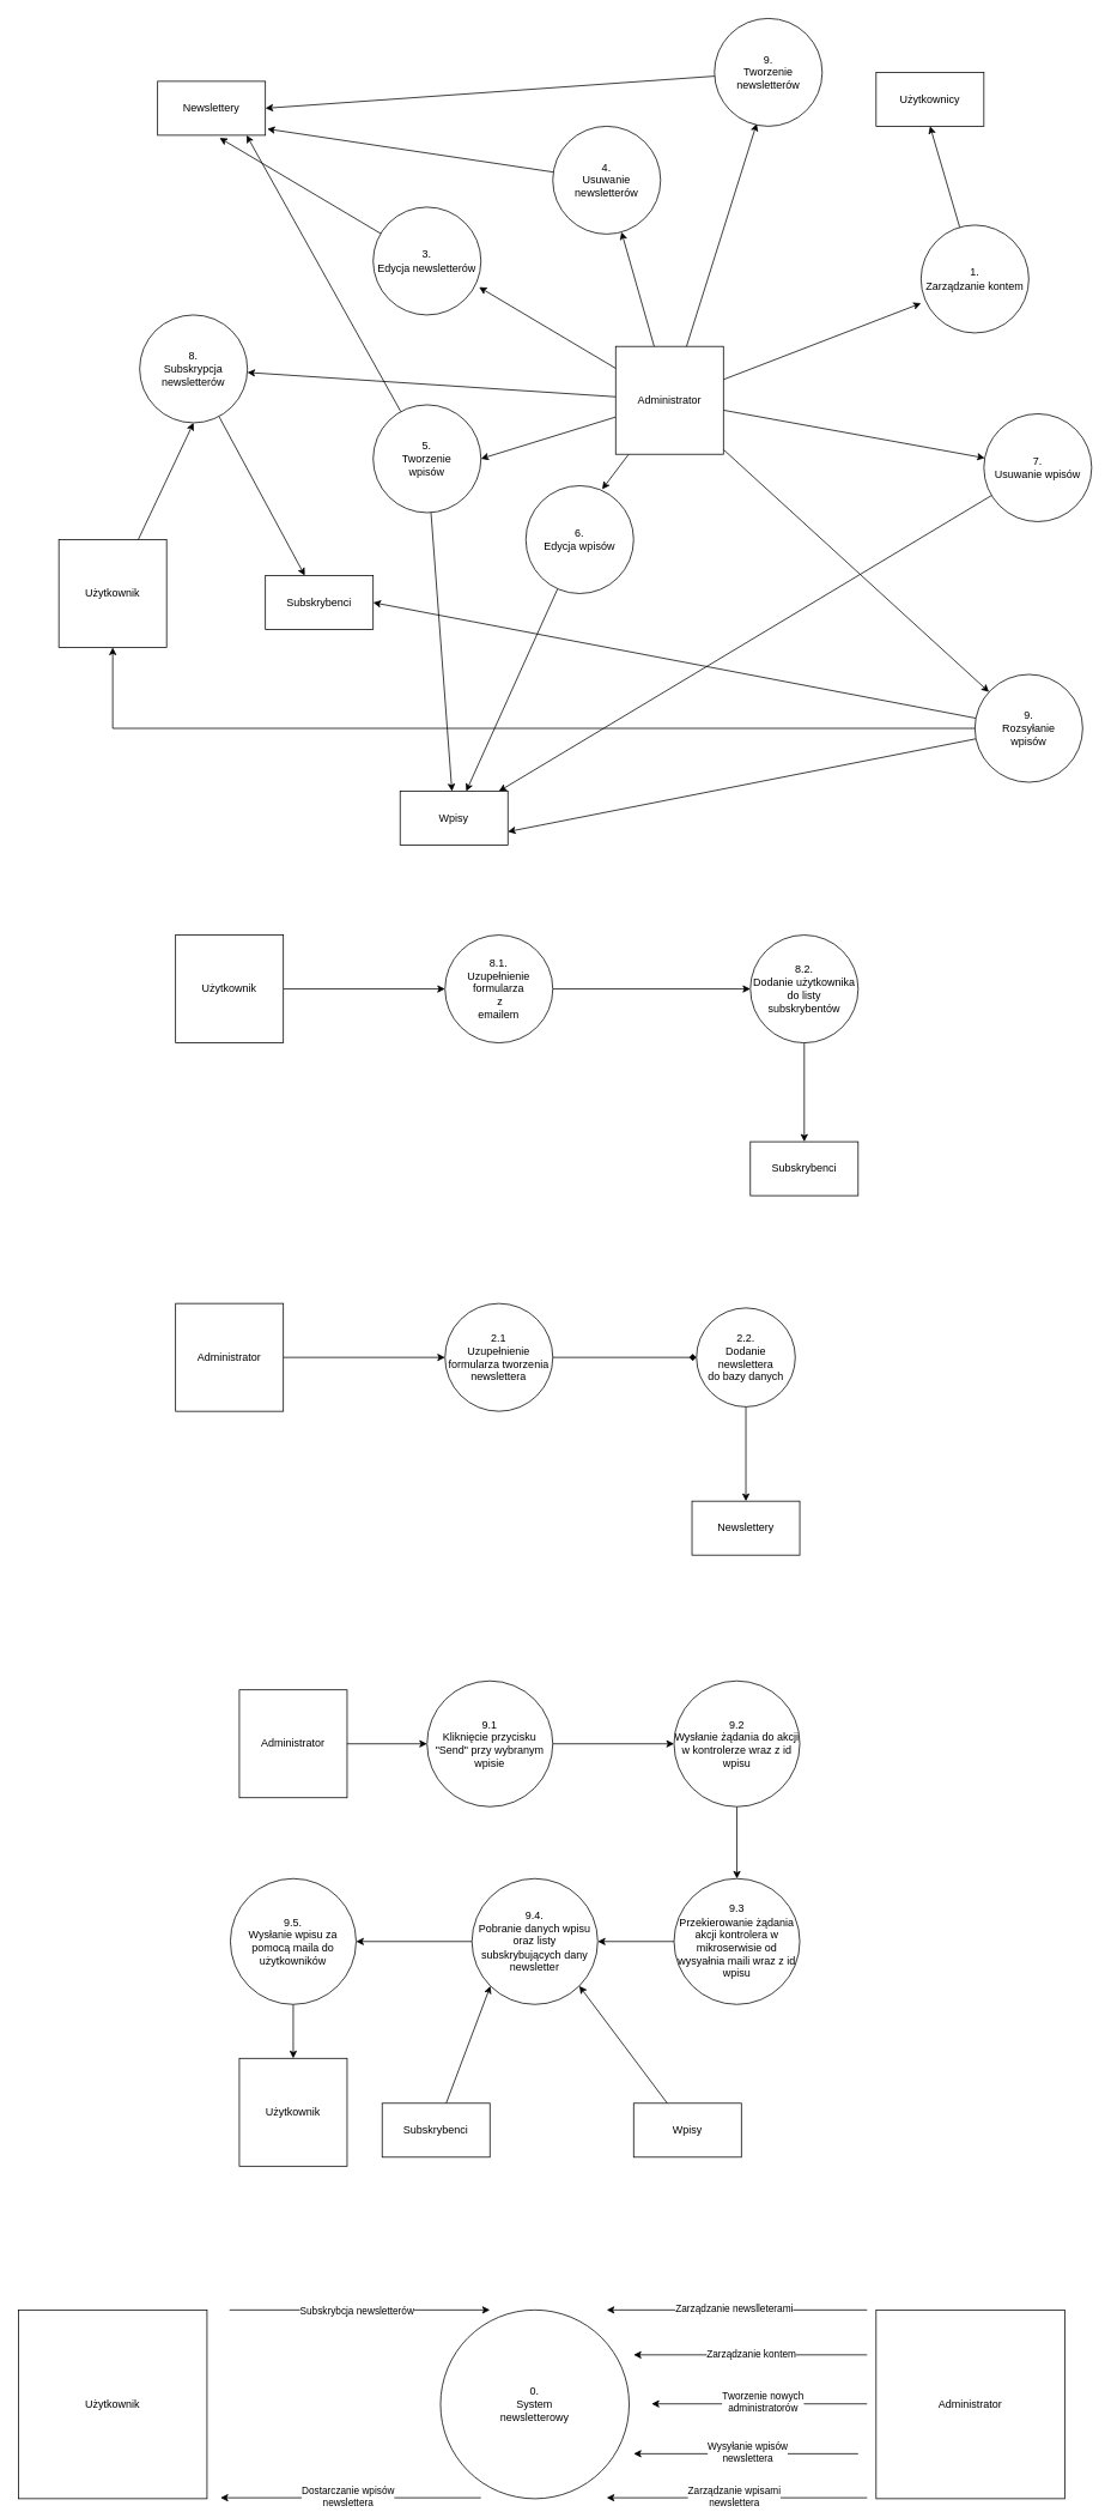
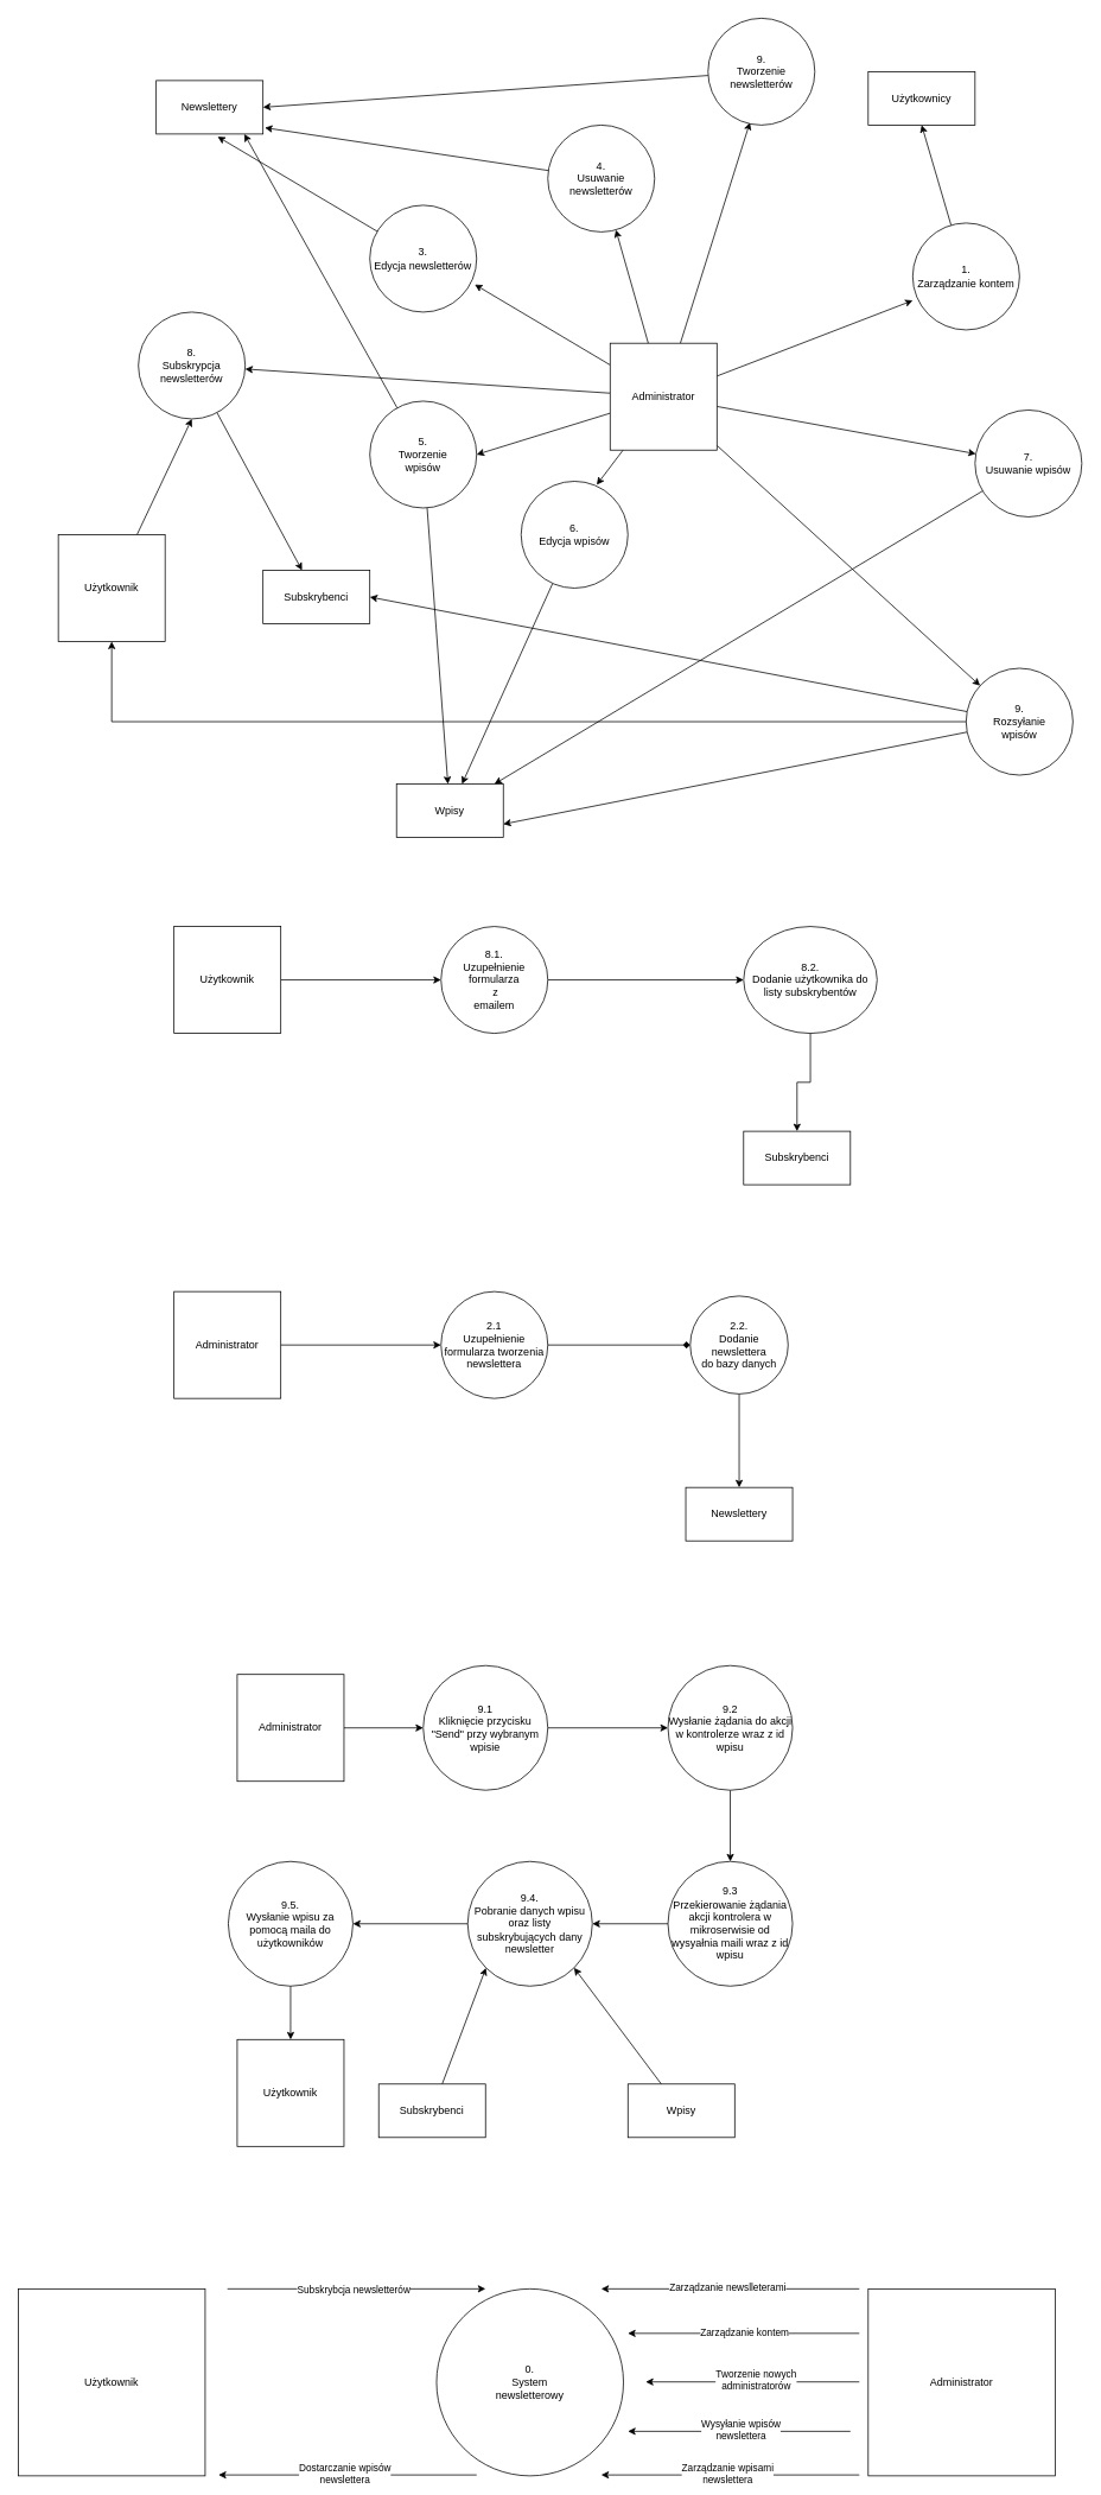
- <mxCell id="44" value="8.2.&lt;br&gt;Dodanie użytkownika do listy subskrybentów" style="ellipse;whiteSpace=wrap;html=1;aspect=fixed;" parent="1" vertex="1"><mxGeometry x="835" y="1040" width="120" height="120" as="geometry" /></mxCell>
+ <mxCell id="44" value="8.2.&lt;br&gt;Dodanie użytkownika do listy subskrybentów" style="ellipse;whiteSpace=wrap;html=1;aspect=fixed;" parent="1" vertex="1"><mxGeometry x="835" y="1040" width="150" height="120" as="geometry" /></mxCell>
